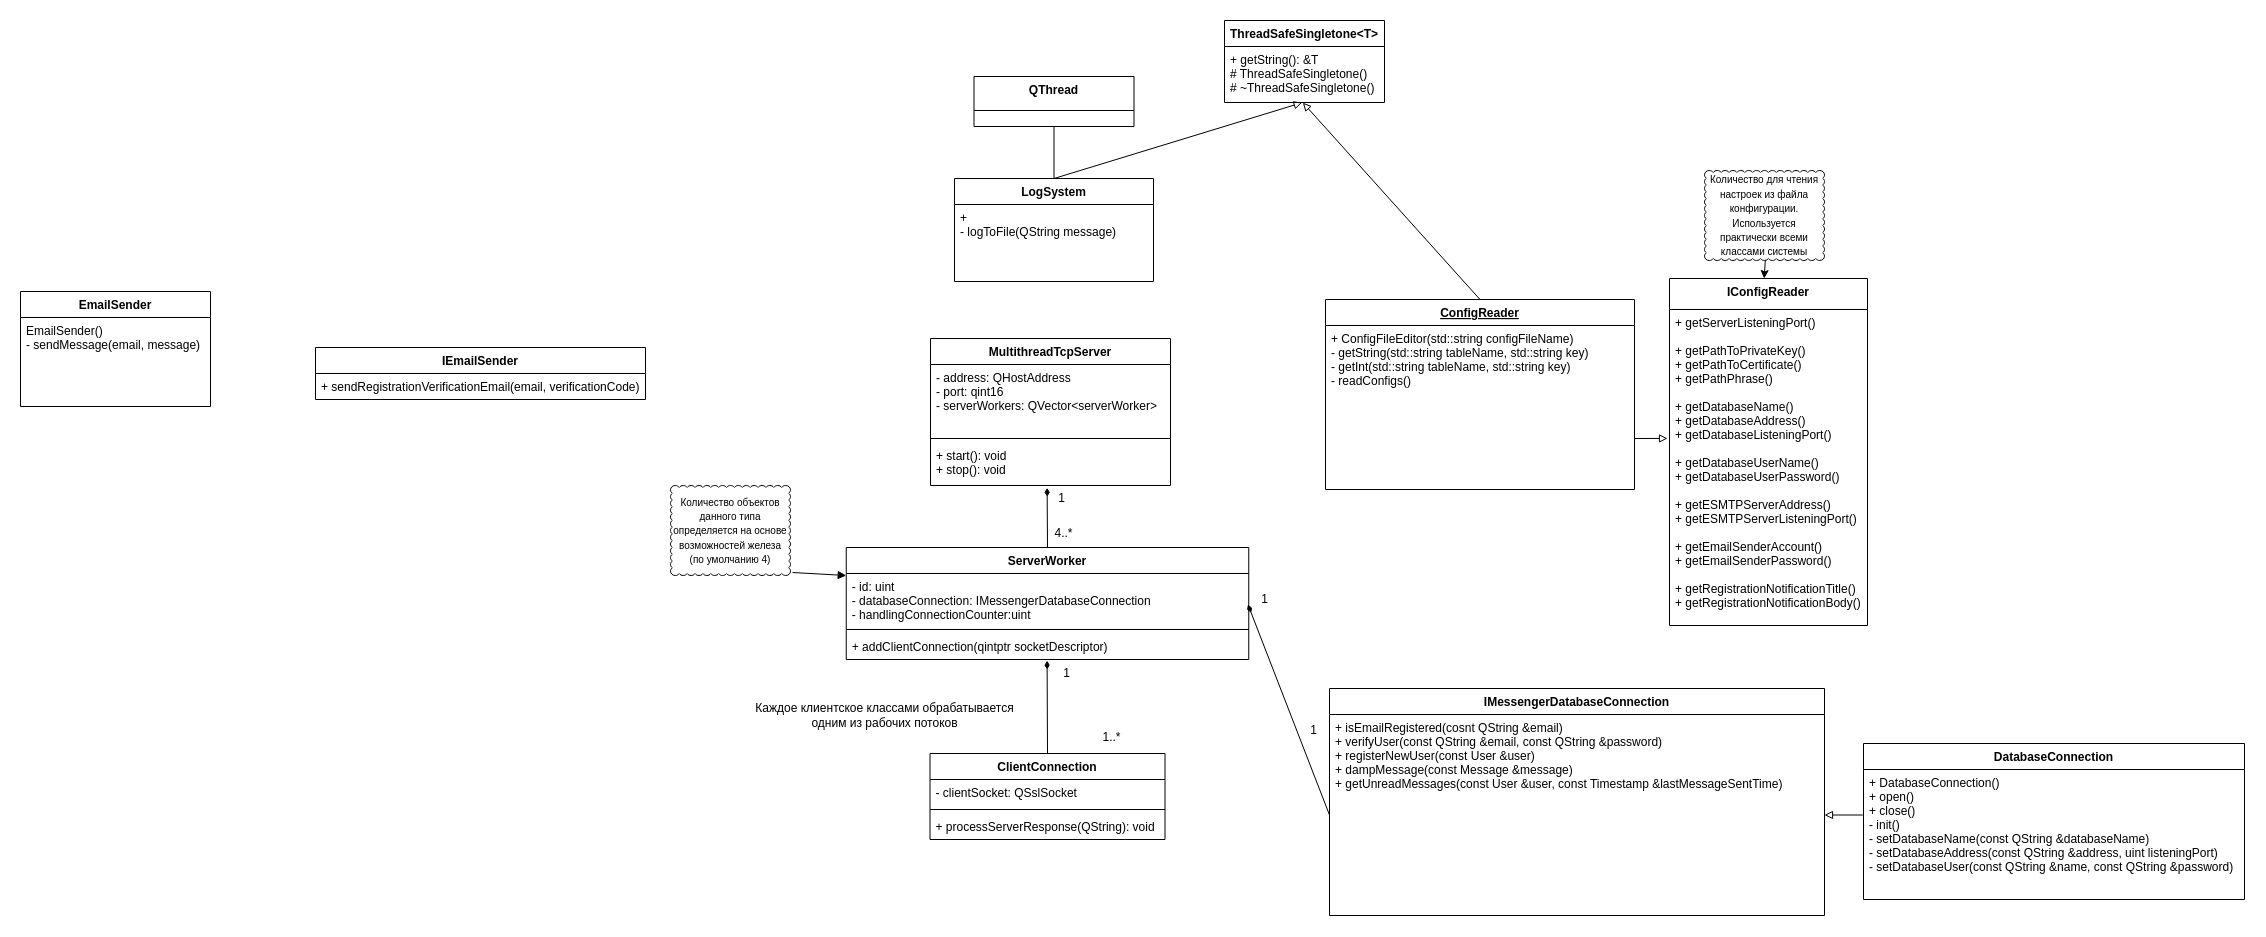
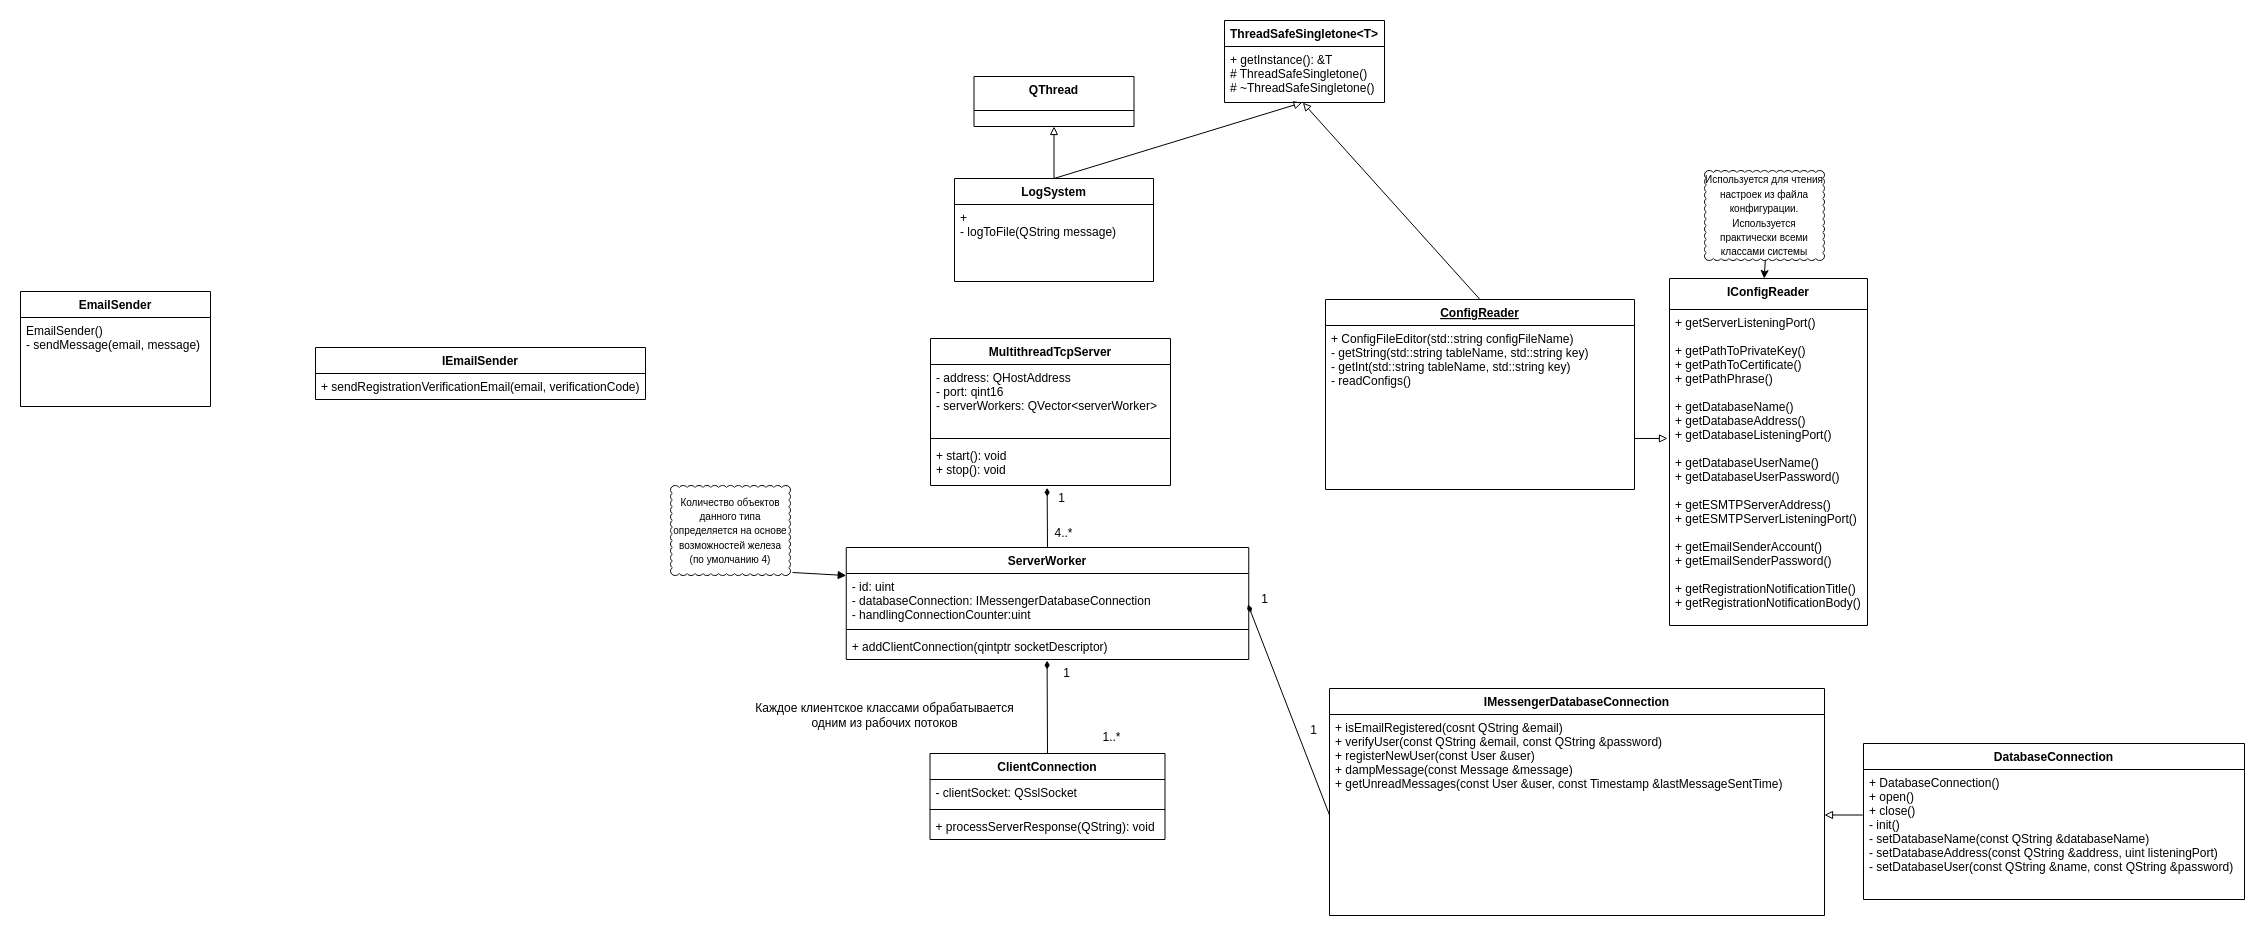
- <mxCell id="38" value="+ getString(): &amp;T&#10;# ThreadSafeSingletone()&#10;# ~ThreadSafeSingletone()" style="text;strokeColor=none;fillColor=none;align=left;verticalAlign=top;spacingLeft=4;spacingRight=4;overflow=hidden;rotatable=0;points=[[0,0.5],[1,0.5]];portConstraint=eastwest;fontStyle=0" parent="37" vertex="1"><mxGeometry y="26" width="160" height="56" as="geometry" /></mxCell>
+ <mxCell id="38" value="+ getInstance(): &amp;T&#10;# ThreadSafeSingletone()&#10;# ~ThreadSafeSingletone()" style="text;strokeColor=none;fillColor=none;align=left;verticalAlign=top;spacingLeft=4;spacingRight=4;overflow=hidden;rotatable=0;points=[[0,0.5],[1,0.5]];portConstraint=eastwest;fontStyle=0" parent="37" vertex="1"><mxGeometry y="26" width="160" height="56" as="geometry" /></mxCell>
- <mxCell id="50" value="" style="endArrow=none;html=1;endFill=0;exitX=0.5;exitY=0;exitDx=0;exitDy=0;entryX=0.5;entryY=1;entryDx=0;entryDy=0;" parent="1" source="25" target="51" edge="1"><mxGeometry width="50" height="50" relative="1" as="geometry"><mxPoint x="1022" y="124" as="sourcePoint" /><mxPoint x="1072" y="31" as="targetPoint" /></mxGeometry></mxCell>
+ <mxCell id="50" value="" style="endArrow=block;html=1;endFill=0;exitX=0.5;exitY=0;exitDx=0;exitDy=0;entryX=0.5;entryY=1;entryDx=0;entryDy=0;" parent="1" source="25" target="51" edge="1"><mxGeometry width="50" height="50" relative="1" as="geometry"><mxPoint x="1022" y="124" as="sourcePoint" /><mxPoint x="1072" y="31" as="targetPoint" /></mxGeometry></mxCell>
- <mxCell id="33" value="&lt;font size=&quot;1&quot;&gt;Количество для чтения настроек из файла конфигурации.&lt;br&gt;Используется практически всеми классами системы&lt;br&gt;&lt;/font&gt;" style="whiteSpace=wrap;html=1;shape=mxgraph.basic.cloud_rect" parent="1" vertex="1"><mxGeometry x="1704" y="170" width="120" height="90" as="geometry" /></mxCell>
+ <mxCell id="33" value="&lt;font size=&quot;1&quot;&gt;Используется для чтения настроек из файла конфигурации.&lt;br&gt;Используется практически всеми классами системы&lt;br&gt;&lt;/font&gt;" style="whiteSpace=wrap;html=1;shape=mxgraph.basic.cloud_rect" parent="1" vertex="1"><mxGeometry x="1704" y="170" width="120" height="90" as="geometry" /></mxCell>
